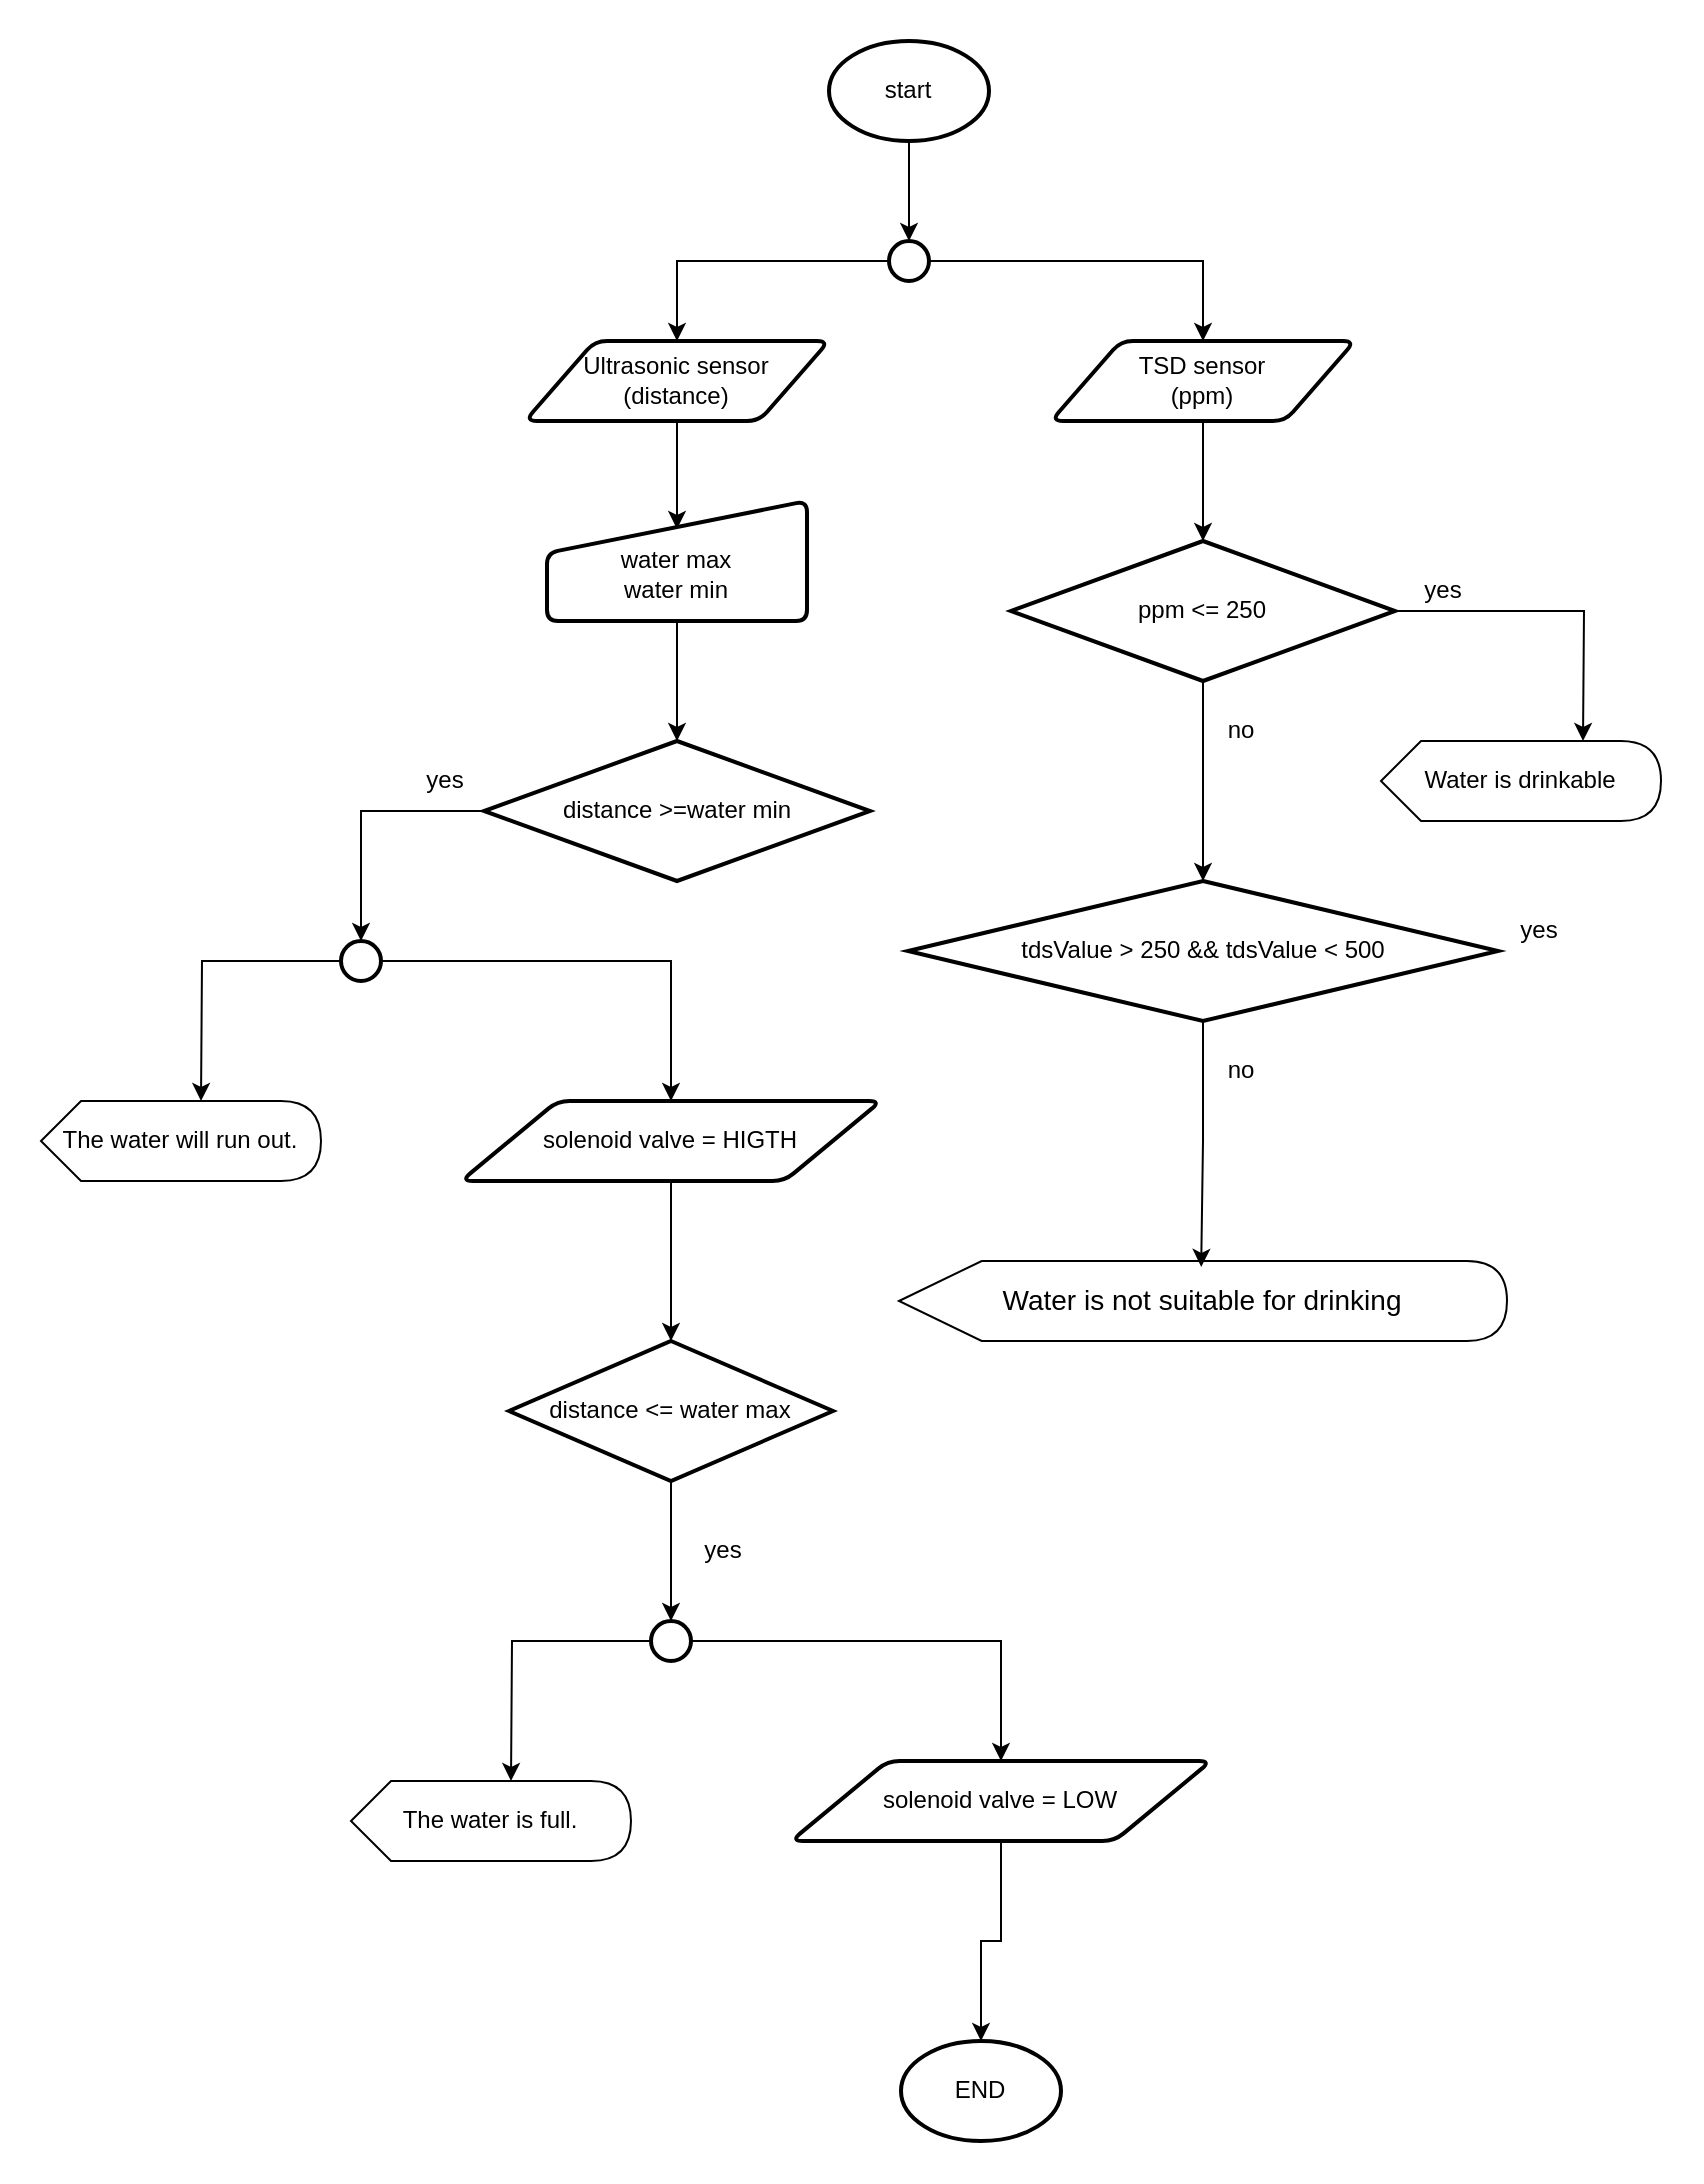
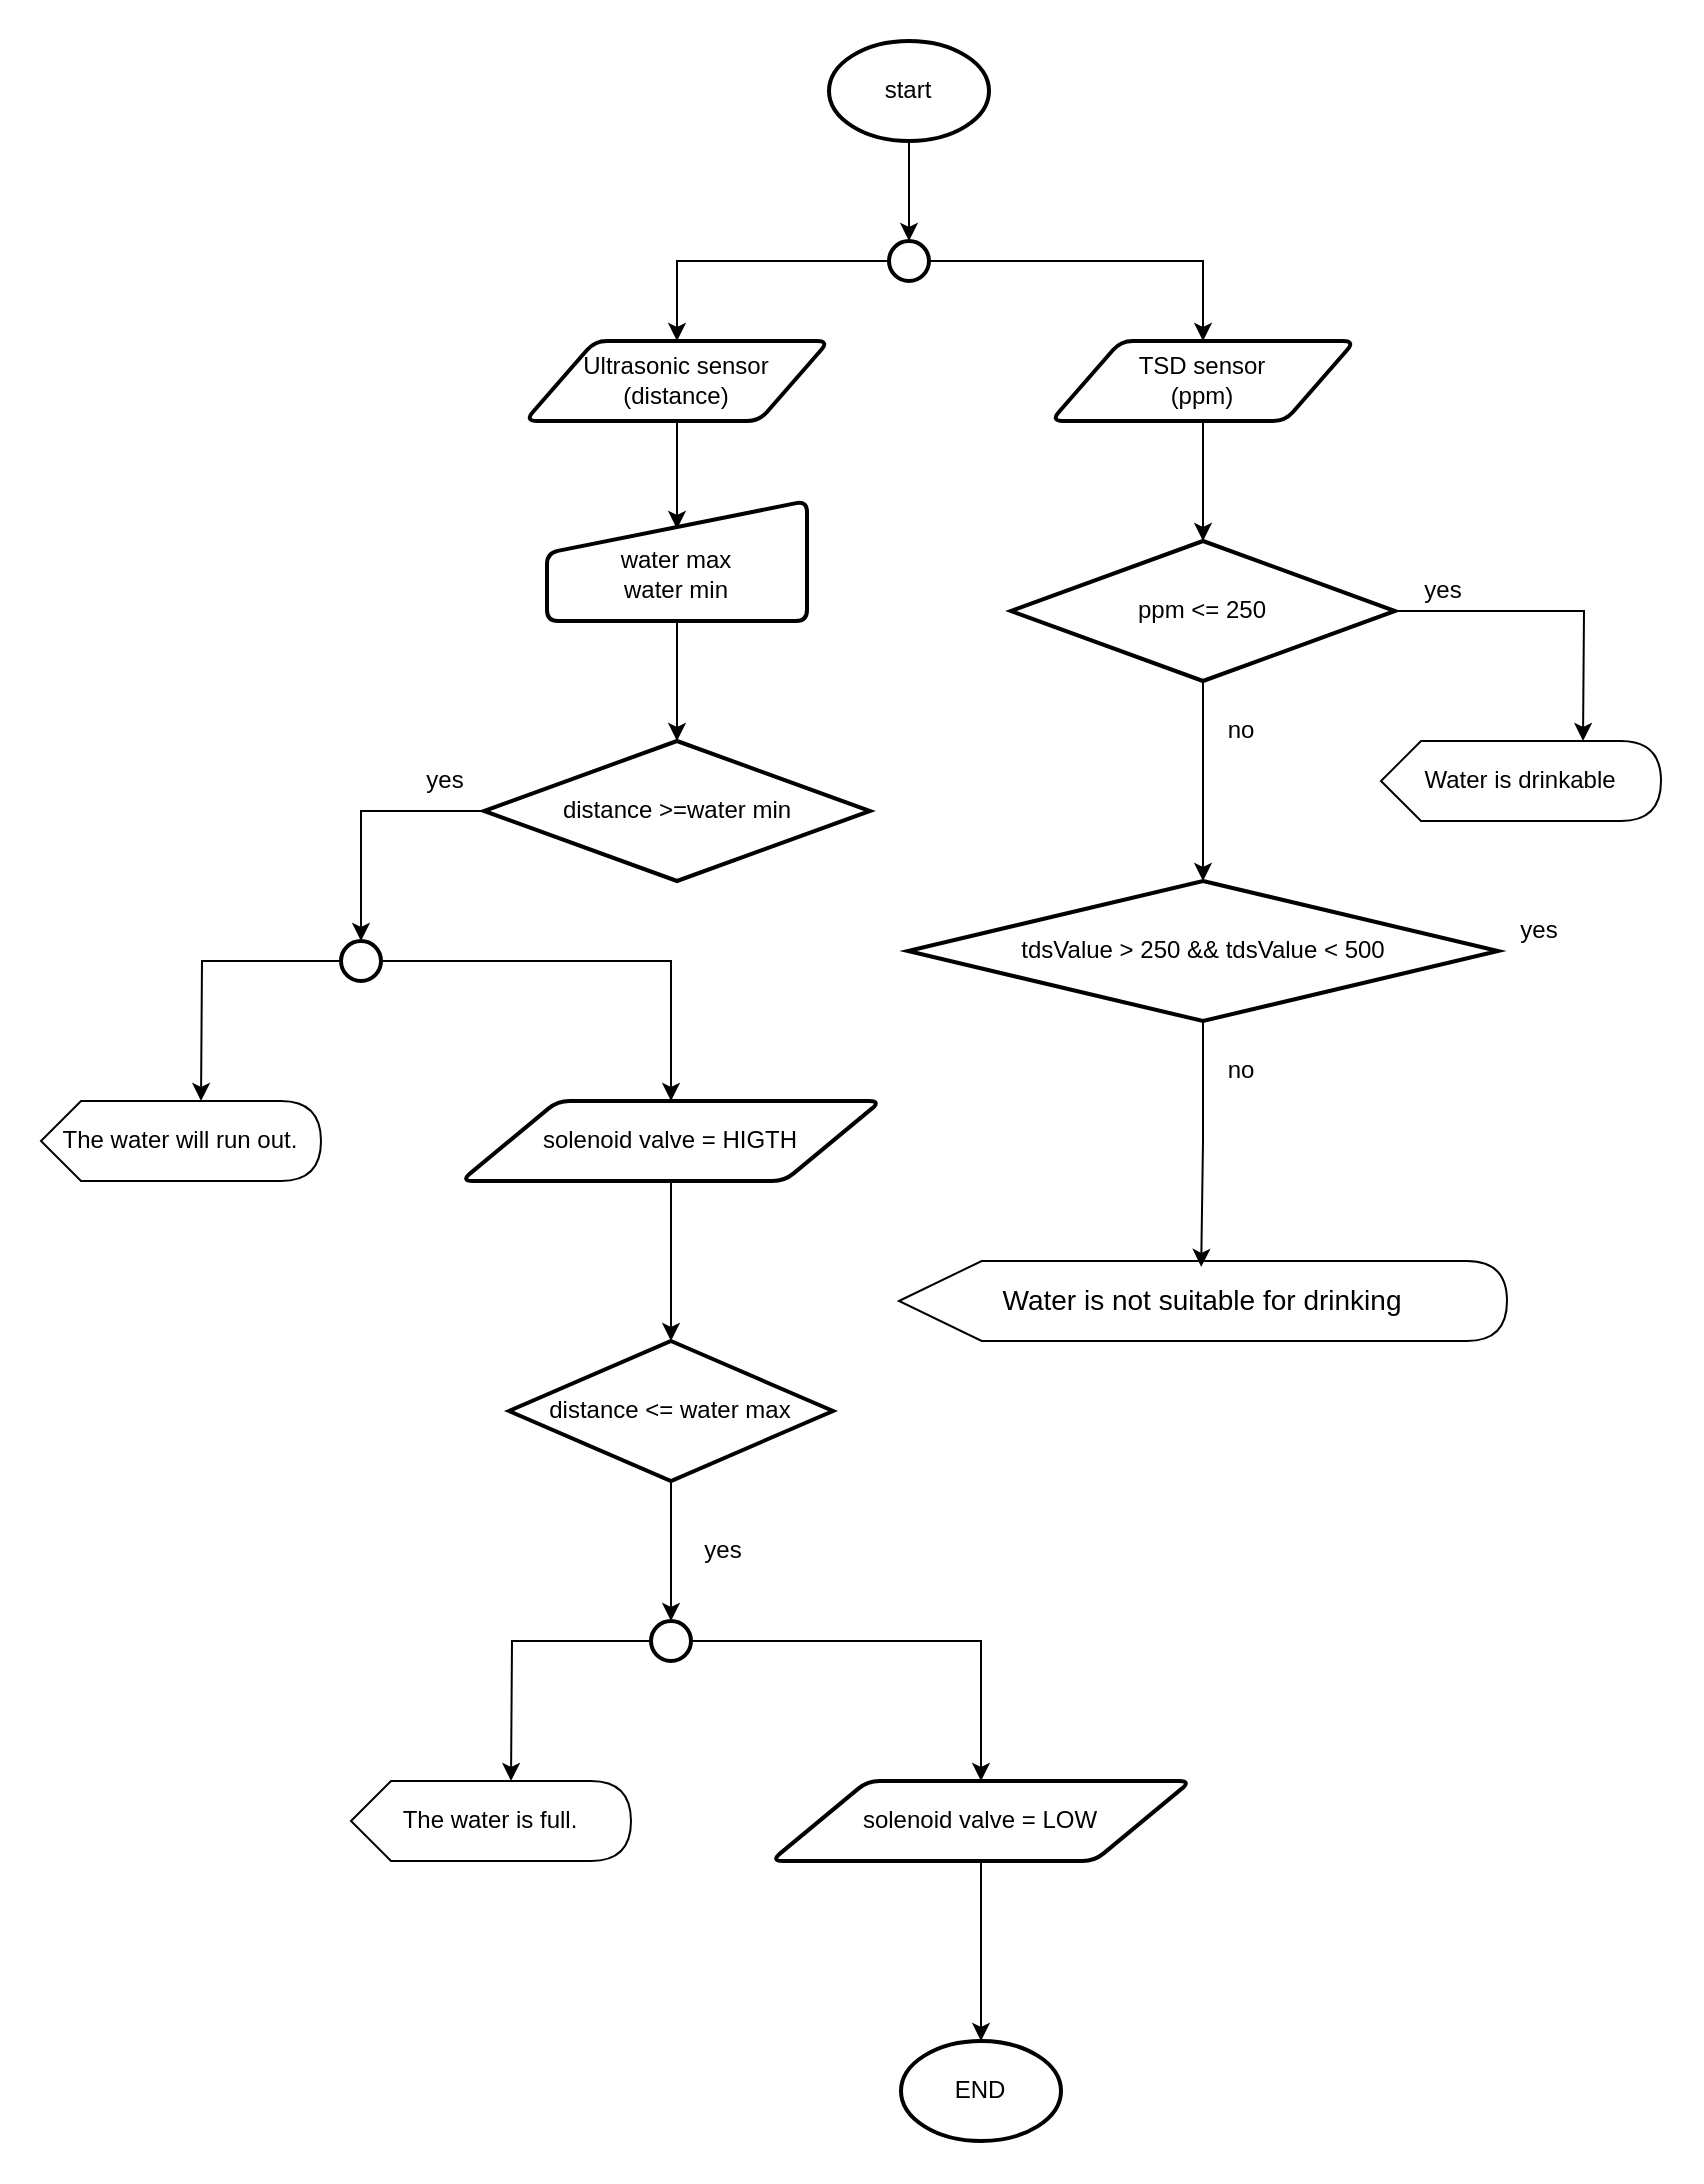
- <mxCell id="33" value="solenoid valve = LOW" style="shape=parallelogram;html=1;strokeWidth=2;perimeter=parallelogramPerimeter;whiteSpace=wrap;rounded=1;arcSize=12;size=0.23;" parent="1" vertex="1"><mxGeometry x="395" y="880" width="210" height="40" as="geometry" /></mxCell>
+ <mxCell id="33" value="solenoid valve = LOW" style="shape=parallelogram;html=1;strokeWidth=2;perimeter=parallelogramPerimeter;whiteSpace=wrap;rounded=1;arcSize=12;size=0.23;" parent="1" vertex="1"><mxGeometry x="385" y="890" width="210" height="40" as="geometry" /></mxCell>
